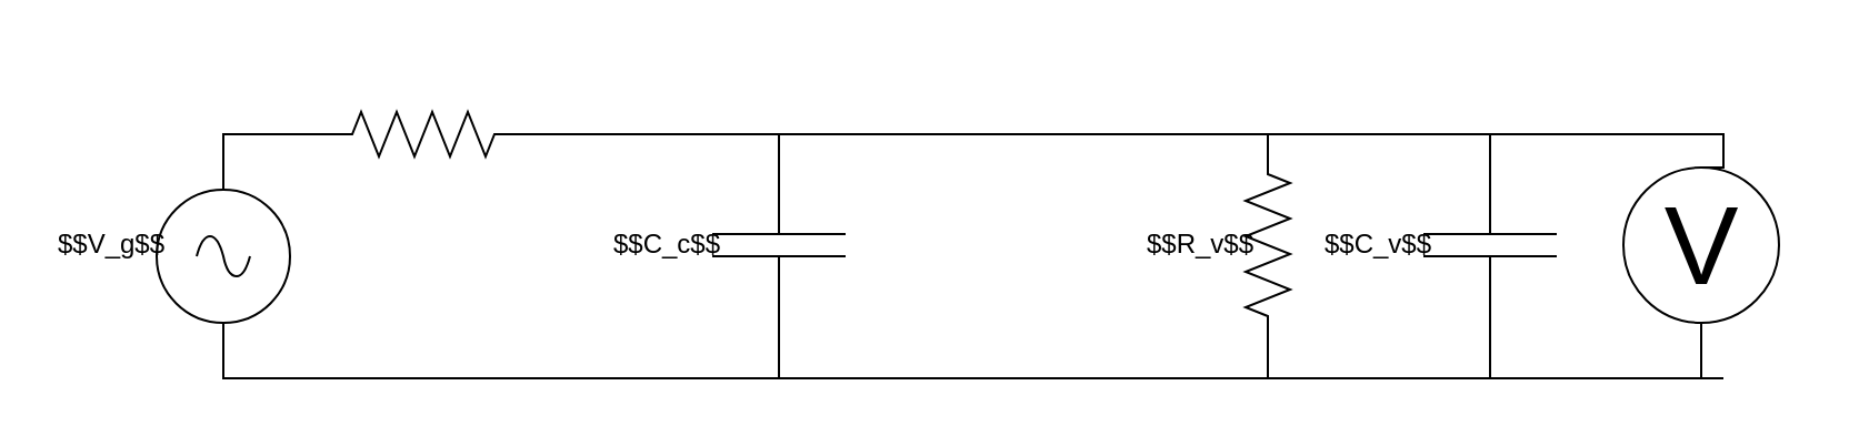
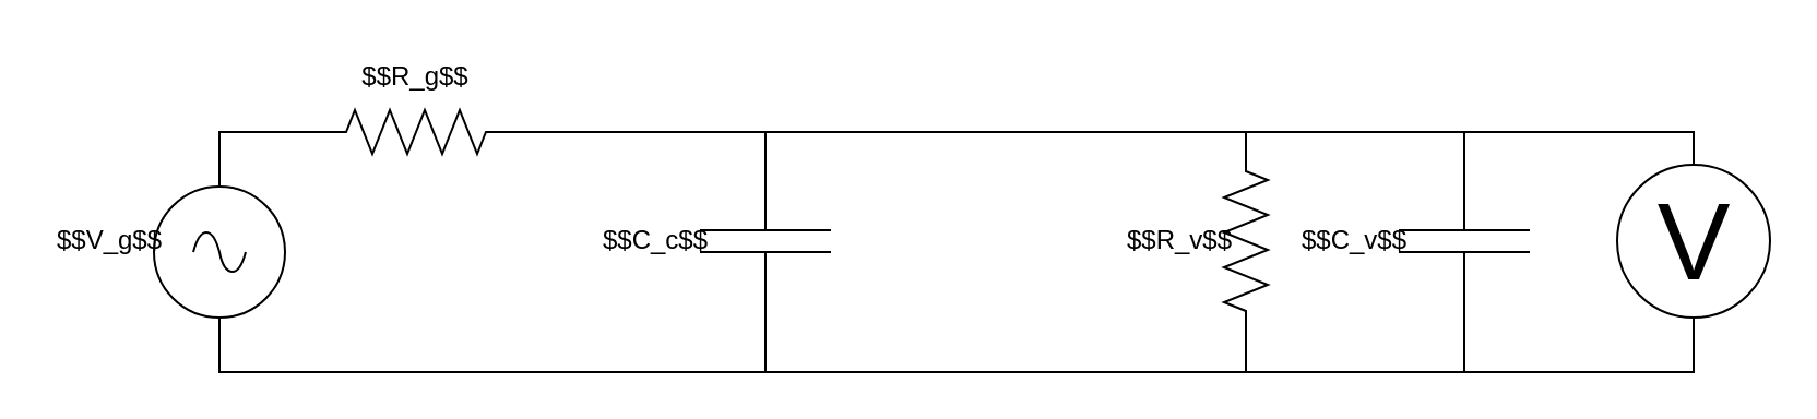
+ <mxCell id="7" value="$$R_g$$" style="text;html=1;align=center;verticalAlign=middle;whiteSpace=wrap;rounded=0;" vertex="1" parent="1"><mxGeometry x="160" y="20" width="60" height="30" as="geometry" /></mxCell>
- <mxCell id="15" value="V" style="verticalLabelPosition=middle;shadow=0;dashed=0;align=center;html=1;verticalAlign=middle;strokeWidth=1;shape=ellipse;aspect=fixed;fontSize=50;" vertex="1" parent="1"><mxGeometry x="730" y="75" width="70" height="70" as="geometry" /></mxCell>
+ <mxCell id="15" value="V" style="verticalLabelPosition=middle;shadow=0;dashed=0;align=center;html=1;verticalAlign=middle;strokeWidth=1;shape=ellipse;aspect=fixed;fontSize=50;" vertex="1" parent="1"><mxGeometry x="740" y="75" width="70" height="70" as="geometry" /></mxCell>
